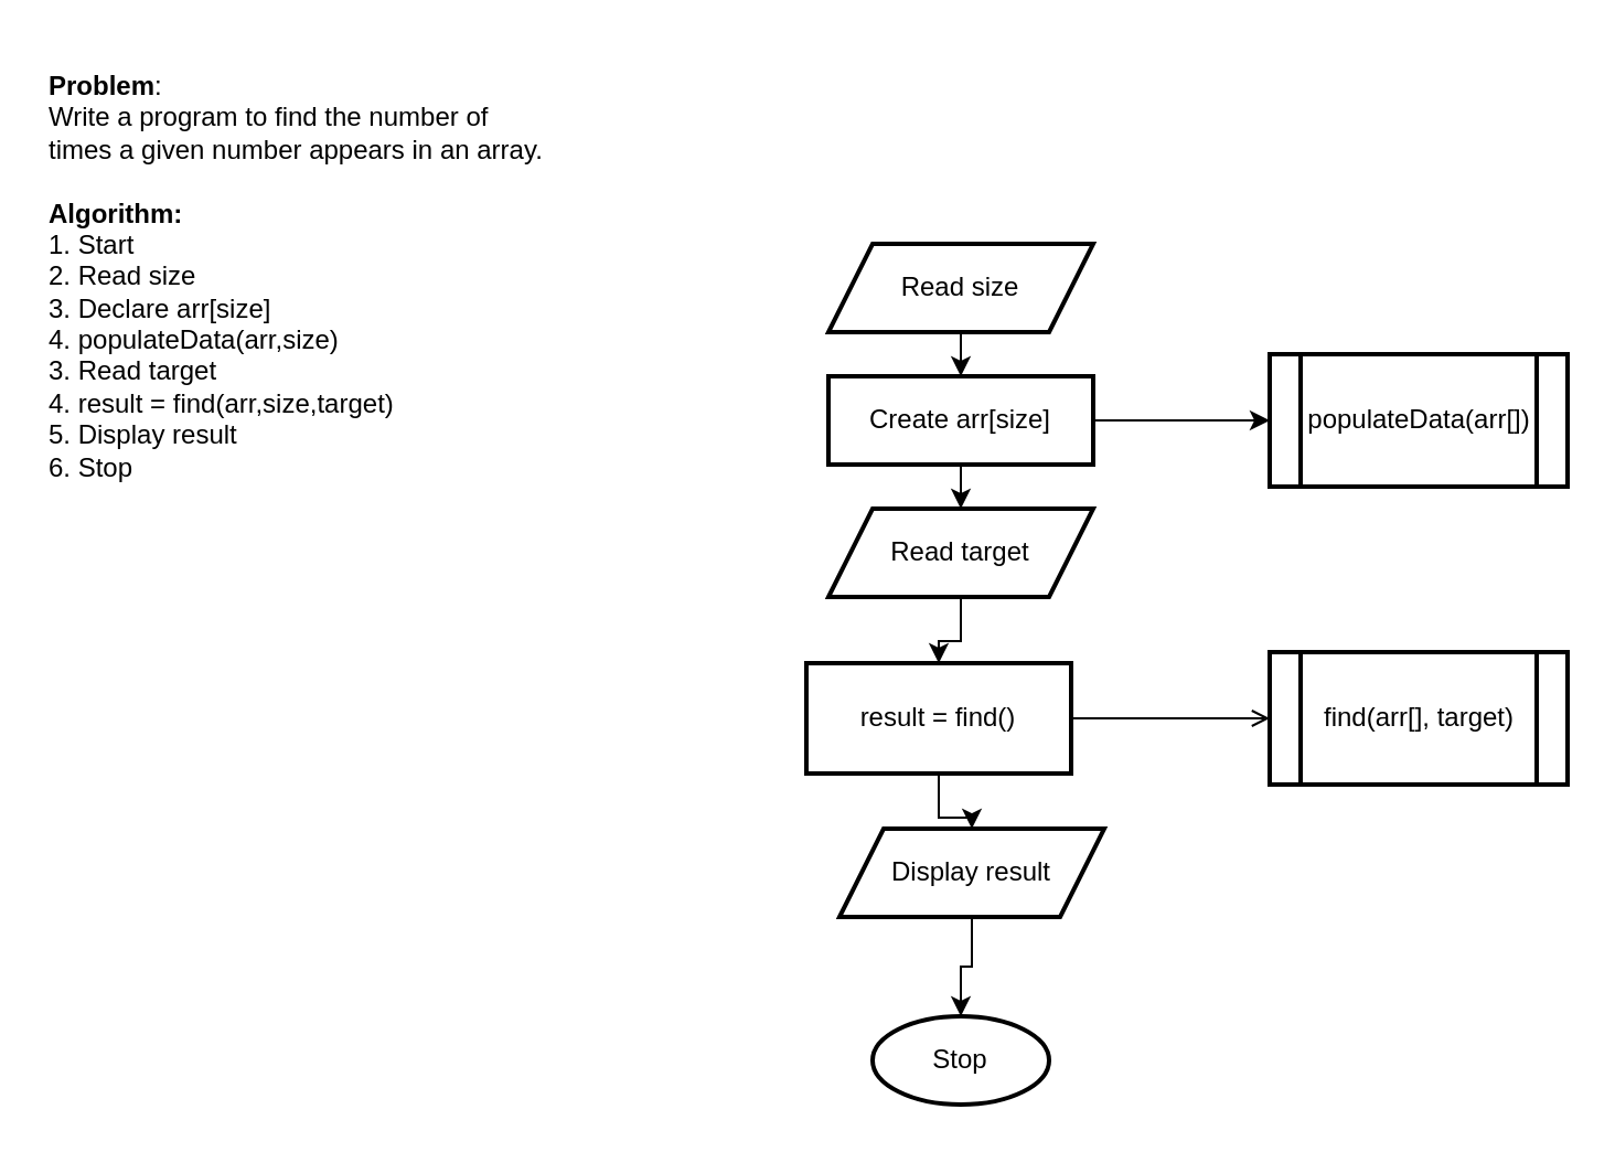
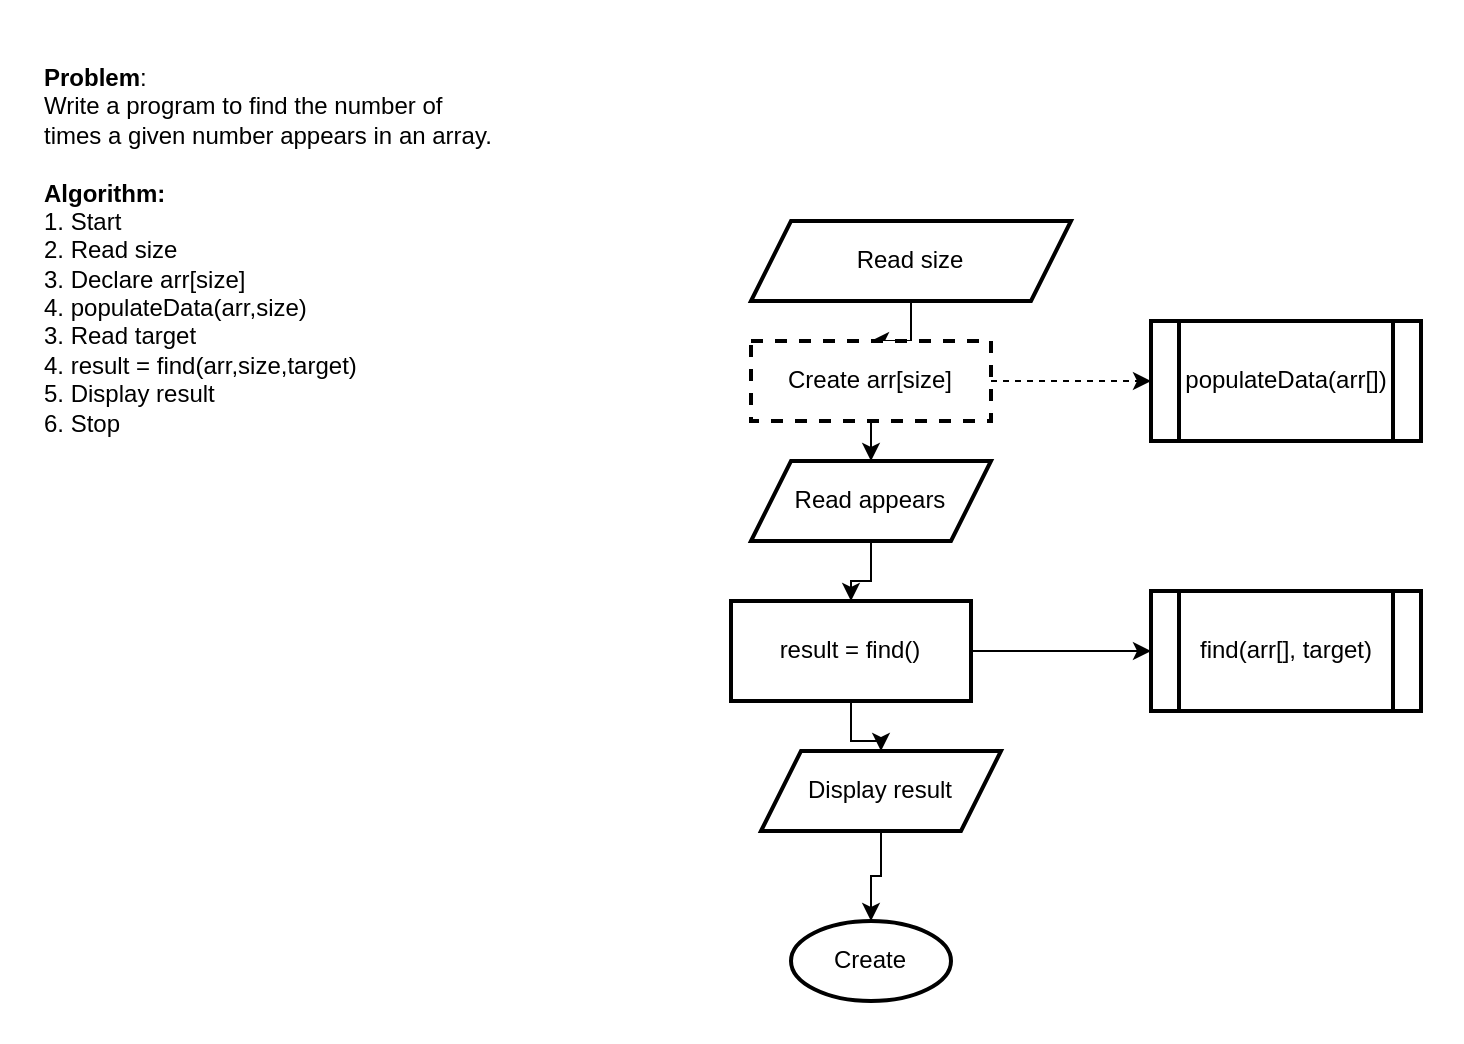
- <mxCell id="4" value="Read size" style="shape=parallelogram;perimeter=parallelogramPerimeter;whiteSpace=wrap;html=1;fixedSize=1;strokeWidth=2;" vertex="1" parent="1"><mxGeometry x="375" y="110" width="120" height="40" as="geometry" /></mxCell>
+ <mxCell id="4" value="Read size" style="shape=parallelogram;perimeter=parallelogramPerimeter;whiteSpace=wrap;html=1;fixedSize=1;strokeWidth=2;" vertex="1" parent="1"><mxGeometry x="375" y="110" width="160" height="40" as="geometry" /></mxCell>
- <mxCell id="7" value="Create arr[size]" style="whiteSpace=wrap;html=1;strokeWidth=2;" vertex="1" parent="1"><mxGeometry x="375" y="170" width="120" height="40" as="geometry" /></mxCell>
+ <mxCell id="7" value="Create arr[size]" style="whiteSpace=wrap;html=1;strokeWidth=2;dashed=1;" vertex="1" parent="1"><mxGeometry x="375" y="170" width="120" height="40" as="geometry" /></mxCell>
- <mxCell id="5" value="" style="edgeStyle=orthogonalEdgeStyle;rounded=0;orthogonalLoop=1;jettySize=auto;html=1;" edge="1" parent="1" source="7" target="8"><mxGeometry relative="1" as="geometry" /></mxCell>
+ <mxCell id="5" value="" style="edgeStyle=orthogonalEdgeStyle;rounded=0;orthogonalLoop=1;jettySize=auto;html=1;dashed=1;" edge="1" parent="1" source="7" target="8"><mxGeometry relative="1" as="geometry" /></mxCell>
- <mxCell id="10" value="Read target" style="shape=parallelogram;perimeter=parallelogramPerimeter;whiteSpace=wrap;html=1;fixedSize=1;strokeWidth=2;" vertex="1" parent="1"><mxGeometry x="375" y="230" width="120" height="40" as="geometry" /></mxCell>
+ <mxCell id="10" value="Read appears" style="shape=parallelogram;perimeter=parallelogramPerimeter;whiteSpace=wrap;html=1;fixedSize=1;strokeWidth=2;" vertex="1" parent="1"><mxGeometry x="375" y="230" width="120" height="40" as="geometry" /></mxCell>
- <mxCell id="11" value="" style="edgeStyle=orthogonalEdgeStyle;rounded=0;orthogonalLoop=1;jettySize=auto;html=1;endArrow=open;" edge="1" parent="1" source="13" target="14"><mxGeometry relative="1" as="geometry" /></mxCell>
+ <mxCell id="11" value="" style="edgeStyle=orthogonalEdgeStyle;rounded=0;orthogonalLoop=1;jettySize=auto;html=1;" edge="1" parent="1" source="13" target="14"><mxGeometry relative="1" as="geometry" /></mxCell>
- <mxCell id="17" value="Stop" style="ellipse;whiteSpace=wrap;html=1;strokeWidth=2;" vertex="1" parent="1"><mxGeometry x="395" y="460" width="80" height="40" as="geometry" /></mxCell>
+ <mxCell id="17" value="Create" style="ellipse;whiteSpace=wrap;html=1;strokeWidth=2;" vertex="1" parent="1"><mxGeometry x="395" y="460" width="80" height="40" as="geometry" /></mxCell>
